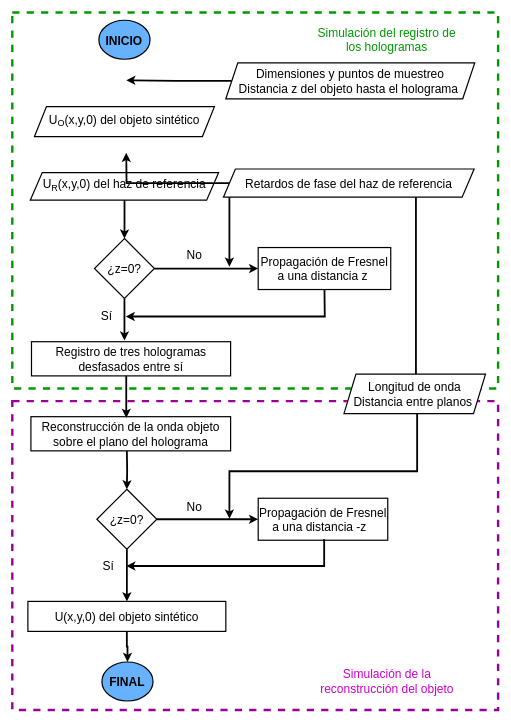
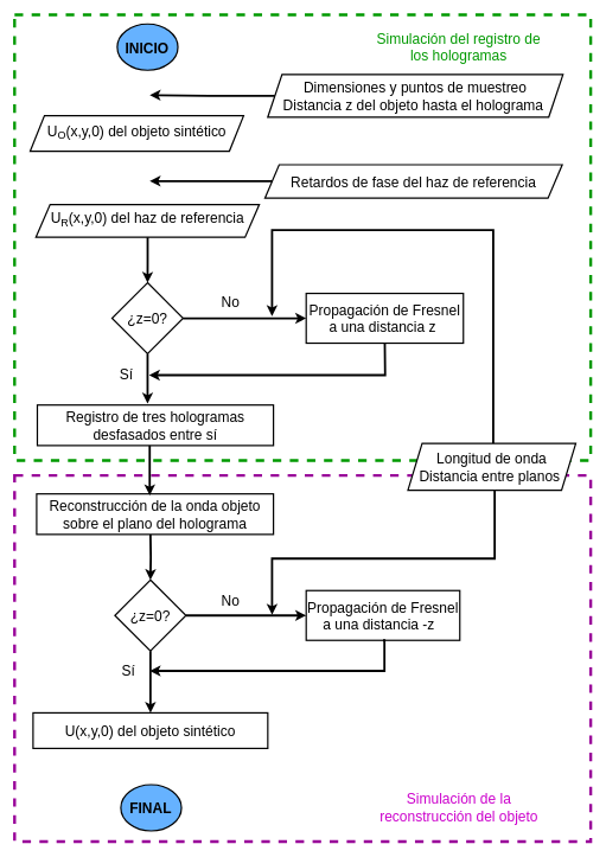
- <mxCell id="6" value="&lt;span style=&quot;border-color: var(--border-color); font-size: 20px;&quot;&gt;U&lt;/span&gt;&lt;span style=&quot;border-color: var(--border-color);&quot;&gt;&lt;sub&gt;&lt;font style=&quot;font-size: 15px;&quot;&gt;O&lt;/font&gt;&lt;/sub&gt;&lt;/span&gt;&lt;span style=&quot;border-color: var(--border-color); font-size: 20px;&quot;&gt;(x,y,0) del&amp;nbsp;&lt;/span&gt;&lt;span style=&quot;font-size: 20px;&quot;&gt;objeto sintético&lt;/span&gt;&lt;span style=&quot;font-size: 20px;&quot;&gt;&lt;sub&gt;&lt;sub&gt;&lt;br&gt;&lt;/sub&gt;&lt;/sub&gt;&lt;/span&gt;" style="shape=parallelogram;perimeter=parallelogramPerimeter;whiteSpace=wrap;html=1;fixedSize=1;fontSize=15;fillColor=#FFFFFF;strokeColor=#000000;strokeWidth=2;" parent="1" vertex="1"><mxGeometry x="57.01" y="177" width="300" height="50" as="geometry" /></mxCell>
+ <mxCell id="6" value="&lt;span style=&quot;border-color: var(--border-color); font-size: 20px;&quot;&gt;U&lt;/span&gt;&lt;span style=&quot;border-color: var(--border-color);&quot;&gt;&lt;sub&gt;&lt;font style=&quot;font-size: 15px;&quot;&gt;O&lt;/font&gt;&lt;/sub&gt;&lt;/span&gt;&lt;span style=&quot;border-color: var(--border-color); font-size: 20px;&quot;&gt;(x,y,0) del&amp;nbsp;&lt;/span&gt;&lt;span style=&quot;font-size: 20px;&quot;&gt;objeto sintético&lt;/span&gt;&lt;span style=&quot;font-size: 20px;&quot;&gt;&lt;sub&gt;&lt;sub&gt;&lt;br&gt;&lt;/sub&gt;&lt;/sub&gt;&lt;/span&gt;" style="shape=parallelogram;perimeter=parallelogramPerimeter;whiteSpace=wrap;html=1;fixedSize=1;fontSize=15;fillColor=#FFFFFF;strokeColor=#000000;strokeWidth=2;" parent="1" vertex="1"><mxGeometry x="42.01" y="162" width="300" height="50" as="geometry" /></mxCell>
- <mxCell id="35" value="&lt;span style=&quot;background-color: initial; font-size: 20px;&quot;&gt;Retardos de fase del haz de referencia&lt;/span&gt;" style="shape=parallelogram;perimeter=parallelogramPerimeter;whiteSpace=wrap;html=1;fixedSize=1;fontSize=15;fillColor=#FFFFFF;strokeColor=#000000;strokeWidth=2;align=center;" parent="1" vertex="1"><mxGeometry x="372" y="281" width="418" height="47" as="geometry" /></mxCell>
+ <mxCell id="35" value="&lt;span style=&quot;background-color: initial; font-size: 20px;&quot;&gt;Retardos de fase del haz de referencia&lt;/span&gt;" style="shape=parallelogram;perimeter=parallelogramPerimeter;whiteSpace=wrap;html=1;fixedSize=1;fontSize=15;fillColor=#FFFFFF;strokeColor=#000000;strokeWidth=2;align=center;" parent="1" vertex="1"><mxGeometry x="372" y="231" width="418" height="47" as="geometry" /></mxCell>
- <mxCell id="13" value="" style="edgeStyle=orthogonalEdgeStyle;rounded=0;orthogonalLoop=1;jettySize=auto;html=1;strokeWidth=3;fontSize=19;" parent="1" source="21" target="14" edge="1"><mxGeometry relative="1" as="geometry"><mxPoint x="206.947" y="1046" as="sourcePoint" /><mxPoint x="209.485" y="1226" as="targetPoint" /></mxGeometry></mxCell>
